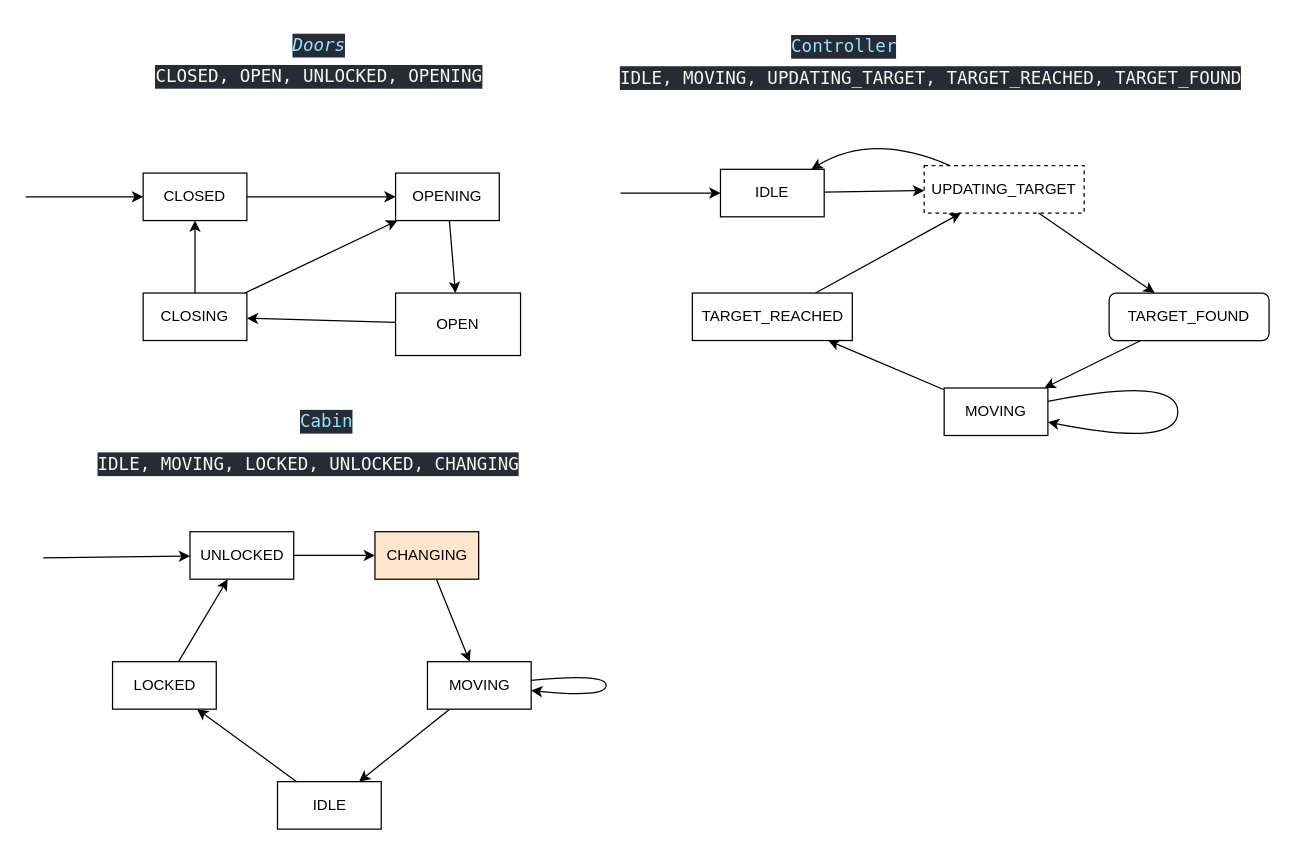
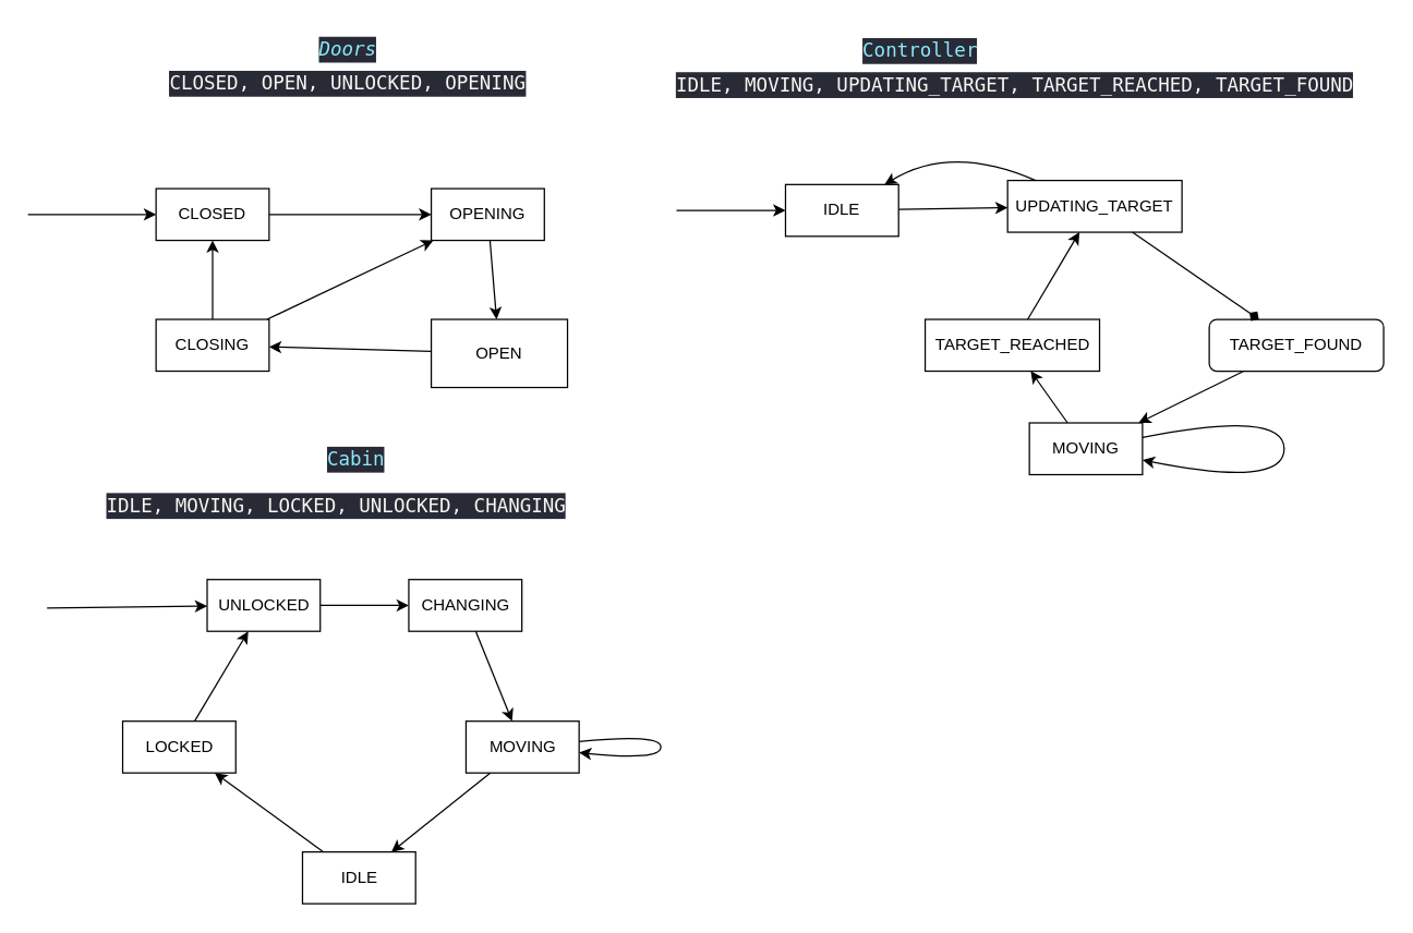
- <mxCell id="18" value="UPDATING_TARGET" style="rounded=0;whiteSpace=wrap;html=1;dashed=1;" parent="1" vertex="1"><mxGeometry x="739" y="132" width="128" height="38" as="geometry" /></mxCell>
+ <mxCell id="18" value="UPDATING_TARGET" style="rounded=0;whiteSpace=wrap;html=1;" parent="1" vertex="1"><mxGeometry x="739" y="132" width="128" height="38" as="geometry" /></mxCell>
- <mxCell id="41" value="" style="endArrow=classic;html=1;" edge="1" parent="1" source="18" target="40"><mxGeometry width="50" height="50" relative="1" as="geometry"><mxPoint x="685" y="147" as="sourcePoint" /><mxPoint x="735" y="97" as="targetPoint" /></mxGeometry></mxCell>
+ <mxCell id="41" value="" style="endArrow=diamond;html=1;" edge="1" parent="1" source="18" target="40"><mxGeometry width="50" height="50" relative="1" as="geometry"><mxPoint x="685" y="147" as="sourcePoint" /><mxPoint x="735" y="97" as="targetPoint" /></mxGeometry></mxCell>
- <mxCell id="19" value="TARGET_REACHED" style="rounded=0;whiteSpace=wrap;html=1;" parent="1" vertex="1"><mxGeometry x="553.5" y="234" width="128" height="38" as="geometry" /></mxCell>
+ <mxCell id="19" value="TARGET_REACHED" style="rounded=0;whiteSpace=wrap;html=1;" parent="1" vertex="1"><mxGeometry x="678.5" y="234" width="128" height="38" as="geometry" /></mxCell>
- <mxCell id="30" value="CHANGING" style="rounded=0;whiteSpace=wrap;html=1;fillColor=#ffe6cc;" parent="1" vertex="1"><mxGeometry x="299.5" y="425" width="83" height="38" as="geometry" /></mxCell>
+ <mxCell id="30" value="CHANGING" style="rounded=0;whiteSpace=wrap;html=1;" parent="1" vertex="1"><mxGeometry x="299.5" y="425" width="83" height="38" as="geometry" /></mxCell>
